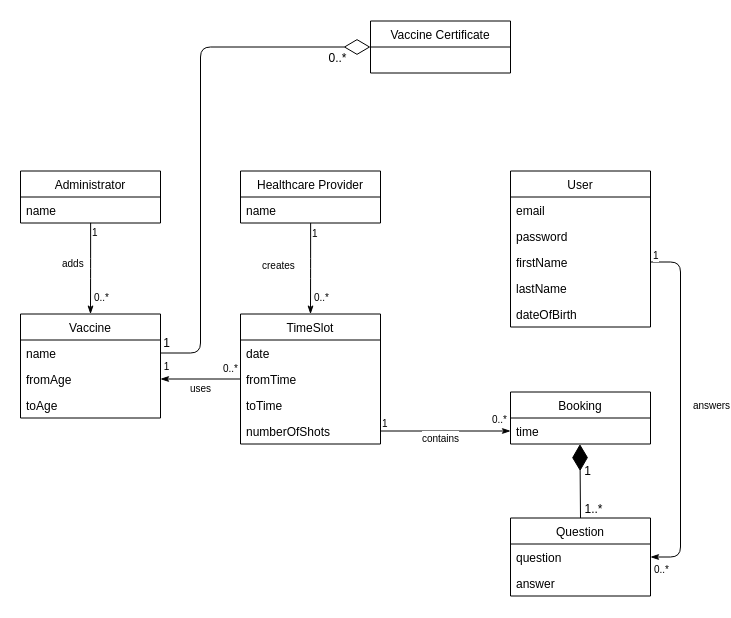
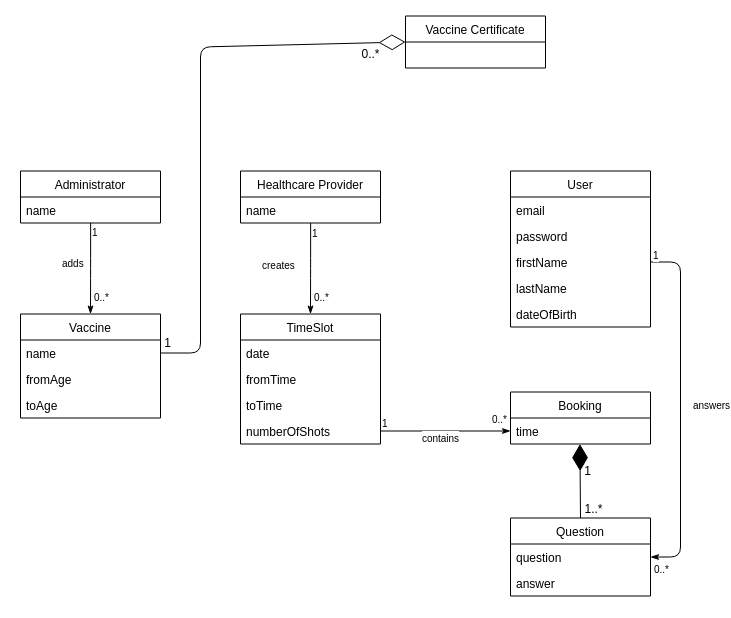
- <mxCell id="47" value="Vaccine Certificate" style="swimlane;fontStyle=0;childLayout=stackLayout;horizontal=1;startSize=26;fillColor=none;horizontalStack=0;resizeParent=1;resizeParentMax=0;resizeLast=0;collapsible=1;marginBottom=0;" vertex="1" parent="1"><mxGeometry x="370" y="20.5" width="140" height="52" as="geometry" /></mxCell>
+ <mxCell id="47" value="Vaccine Certificate" style="swimlane;fontStyle=0;childLayout=stackLayout;horizontal=1;startSize=26;fillColor=none;horizontalStack=0;resizeParent=1;resizeParentMax=0;resizeLast=0;collapsible=1;marginBottom=0;" vertex="1" parent="1"><mxGeometry x="405" y="15.5" width="140" height="52" as="geometry" /></mxCell>
- <mxCell id="32" value="" style="endArrow=classicThin;endFill=1;html=1;edgeStyle=orthogonalEdgeStyle;align=left;verticalAlign=top;exitX=0;exitY=0.5;exitDx=0;exitDy=0;entryX=1;entryY=0.5;entryDx=0;entryDy=0;" edge="1" parent="1" source="18" target="14"><mxGeometry y="12" relative="1" as="geometry"><mxPoint x="110" y="460.5" as="sourcePoint" /><mxPoint x="270" y="460.5" as="targetPoint" /><mxPoint as="offset" /></mxGeometry></mxCell>
- <mxCell id="33" value="0..*" style="resizable=0;html=1;align=left;verticalAlign=bottom;labelBackgroundColor=#ffffff;fontSize=10;" connectable="0" vertex="1" parent="32"><mxGeometry x="-1" relative="1" as="geometry"><mxPoint x="-19" y="-3" as="offset" /></mxGeometry></mxCell>
- <mxCell id="34" value="&lt;font size=&quot;1&quot;&gt;1&lt;/font&gt;" style="text;html=1;resizable=0;points=[];align=center;verticalAlign=middle;labelBackgroundColor=#ffffff;" vertex="1" connectable="0" parent="32"><mxGeometry x="0.657" y="1" relative="1" as="geometry"><mxPoint x="-8.5" y="-14" as="offset" /></mxGeometry></mxCell>
- <mxCell id="35" value="&lt;font style=&quot;font-size: 10px&quot;&gt;uses&lt;/font&gt;" style="text;html=1;resizable=0;points=[];align=center;verticalAlign=middle;labelBackgroundColor=#ffffff;" vertex="1" connectable="0" parent="32"><mxGeometry x="-0.208" y="1" relative="1" as="geometry"><mxPoint x="-8.5" y="8" as="offset" /></mxGeometry></mxCell>
